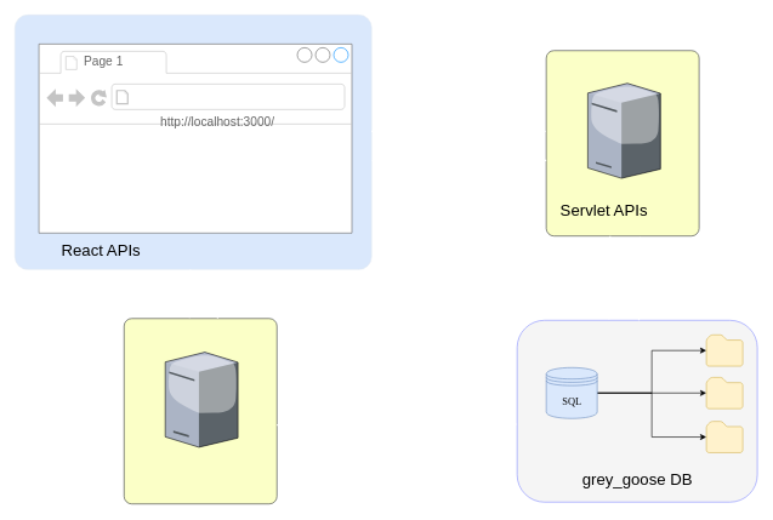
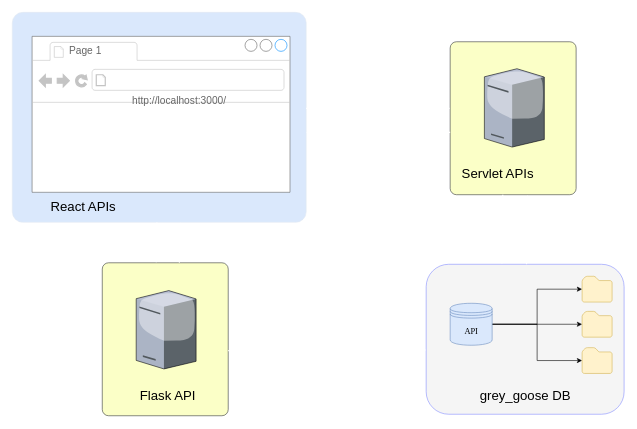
- <mxCell id="10" value="SQL" style="text;html=1;align=center;verticalAlign=middle;resizable=0;points=[];autosize=1;strokeColor=none;fillColor=none;fontFamily=Comic Sans MS;fontSize=14;" parent="1" vertex="1"><mxGeometry x="760" y="541.5" width="50" height="20" as="geometry" /></mxCell>
+ <mxCell id="10" value="API" style="text;html=1;align=center;verticalAlign=middle;resizable=0;points=[];autosize=1;strokeColor=none;fillColor=none;fontFamily=Comic Sans MS;fontSize=14;" parent="1" vertex="1"><mxGeometry x="760" y="541.5" width="50" height="20" as="geometry" /></mxCell>
+ <mxCell id="26" value="Flask API" style="text;html=1;align=center;verticalAlign=middle;resizable=0;points=[];autosize=1;strokeColor=none;fillColor=none;fontSize=22;fontFamily=Helvetica;" parent="23" vertex="1"><mxGeometry x="53.999" y="207.003" width="110" height="30" as="geometry" /></mxCell>
